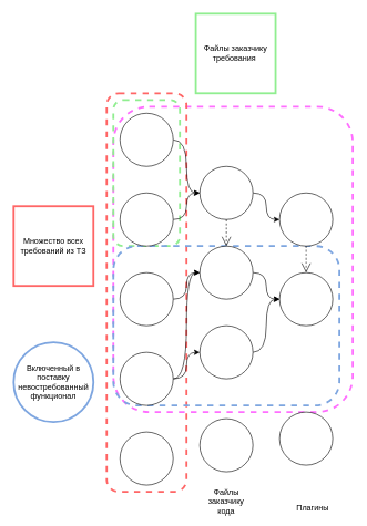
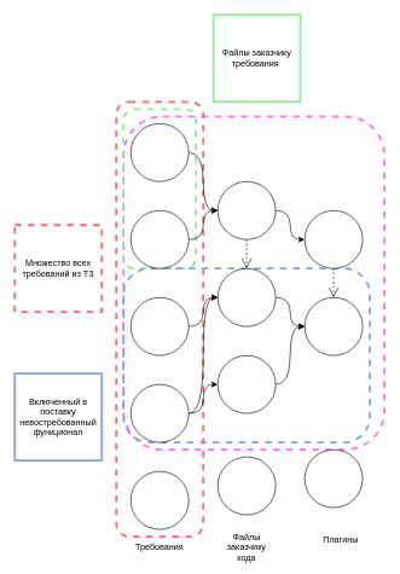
- <mxCell id="6" value="Множество всех требований из ТЗ" style="whiteSpace=wrap;html=1;aspect=fixed;strokeWidth=3;strokeColor=#FF6666;" parent="1" vertex="1"><mxGeometry x="20" y="310" width="120" height="120" as="geometry" /></mxCell>
+ <mxCell id="6" value="Множество всех требований из ТЗ" style="whiteSpace=wrap;html=1;aspect=fixed;strokeWidth=3;strokeColor=#FF6666;dashed=1;" parent="1" vertex="1"><mxGeometry x="20" y="310" width="120" height="120" as="geometry" /></mxCell>
- <mxCell id="31" value="Включенный в поставку невостребованный функционал" style="ellipse;whiteSpace=wrap;html=1;aspect=fixed;strokeWidth=3;strokeColor=#7EA6E0;" parent="1" vertex="1"><mxGeometry x="20" y="515" width="120" height="120" as="geometry" /></mxCell>
+ <mxCell id="31" value="Включенный в поставку невостребованный функционал" style="whiteSpace=wrap;html=1;aspect=fixed;strokeWidth=3;strokeColor=#7EA6E0;" parent="1" vertex="1"><mxGeometry x="20" y="515" width="120" height="120" as="geometry" /></mxCell>
+ <mxCell id="28" value="Требования" style="text;html=1;align=center;verticalAlign=middle;whiteSpace=wrap;rounded=0;" parent="1" vertex="1"><mxGeometry x="190" y="740" width="60" height="30" as="geometry" /></mxCell>
- <mxCell id="30" value="Плагины" style="text;html=1;align=center;verticalAlign=middle;whiteSpace=wrap;rounded=0;" parent="1" vertex="1"><mxGeometry x="440" y="750" width="60" height="30" as="geometry" /></mxCell>
+ <mxCell id="30" value="Плагины" style="text;html=1;align=center;verticalAlign=middle;whiteSpace=wrap;rounded=0;" parent="1" vertex="1"><mxGeometry x="440" y="730" width="60" height="30" as="geometry" /></mxCell>
